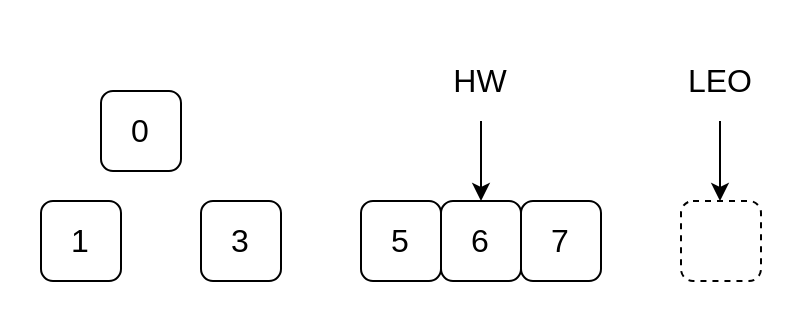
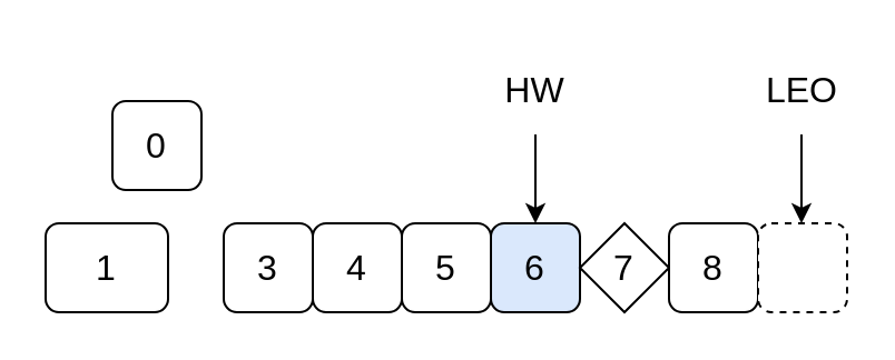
- <mxCell id="3" value="&lt;font style=&quot;font-size: 16px&quot;&gt;1&lt;/font&gt;" style="rounded=1;whiteSpace=wrap;html=1;" vertex="1" parent="1"><mxGeometry x="20" y="100" width="40" height="40" as="geometry" /></mxCell>
+ <mxCell id="3" value="&lt;font style=&quot;font-size: 16px&quot;&gt;1&lt;/font&gt;" style="rounded=1;whiteSpace=wrap;html=1;" vertex="1" parent="1"><mxGeometry x="20" y="100" width="55" height="40" as="geometry" /></mxCell>
+ <mxCell id="5" value="&lt;font style=&quot;font-size: 16px&quot;&gt;4&lt;/font&gt;" style="rounded=1;whiteSpace=wrap;html=1;" vertex="1" parent="1"><mxGeometry x="140" y="100" width="40" height="40" as="geometry" /></mxCell>
- <mxCell id="7" value="&lt;font style=&quot;font-size: 16px&quot;&gt;6&lt;/font&gt;" style="rounded=1;whiteSpace=wrap;html=1;" vertex="1" parent="1"><mxGeometry x="220" y="100" width="40" height="40" as="geometry" /></mxCell>
+ <mxCell id="7" value="&lt;font style=&quot;font-size: 16px&quot;&gt;6&lt;/font&gt;" style="rounded=1;whiteSpace=wrap;html=1;fillColor=#dae8fc;" vertex="1" parent="1"><mxGeometry x="220" y="100" width="40" height="40" as="geometry" /></mxCell>
- <mxCell id="8" value="&lt;font style=&quot;font-size: 16px&quot;&gt;7&lt;/font&gt;" style="rounded=1;whiteSpace=wrap;html=1;" vertex="1" parent="1"><mxGeometry x="260" y="100" width="40" height="40" as="geometry" /></mxCell>
+ <mxCell id="8" value="&lt;font style=&quot;font-size: 16px&quot;&gt;7&lt;/font&gt;" style="rhombus;whiteSpace=wrap;html=1;" vertex="1" parent="1"><mxGeometry x="260" y="100" width="40" height="40" as="geometry" /></mxCell>
+ <mxCell id="9" value="&lt;font style=&quot;font-size: 16px&quot;&gt;8&lt;/font&gt;" style="rounded=1;whiteSpace=wrap;html=1;" vertex="1" parent="1"><mxGeometry x="300" y="100" width="40" height="40" as="geometry" /></mxCell>
